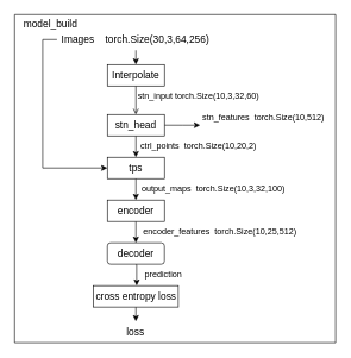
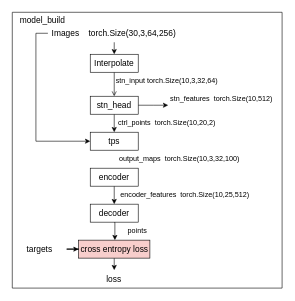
- <mxCell id="10" value="&lt;font style=&quot;font-size: 12px;&quot;&gt;&lt;font style=&quot;&quot;&gt;stn_input&amp;nbsp;&lt;/font&gt;torch.Size(10,3,32,60)&lt;/font&gt;" style="text;html=1;strokeColor=none;fillColor=none;align=center;verticalAlign=middle;whiteSpace=wrap;rounded=0;" vertex="1" parent="1"><mxGeometry x="190" y="120" width="176" height="30" as="geometry" /></mxCell>
+ <mxCell id="10" value="&lt;font style=&quot;font-size: 12px;&quot;&gt;&lt;font style=&quot;&quot;&gt;stn_input&amp;nbsp;&lt;/font&gt;torch.Size(10,3,32,64)&lt;/font&gt;" style="text;html=1;strokeColor=none;fillColor=none;align=center;verticalAlign=middle;whiteSpace=wrap;rounded=0;" vertex="1" parent="1"><mxGeometry x="190" y="120" width="176" height="30" as="geometry" /></mxCell>
- <mxCell id="11" style="edgeStyle=orthogonalEdgeStyle;rounded=0;orthogonalLoop=1;jettySize=auto;html=1;exitX=0.5;exitY=1;exitDx=0;exitDy=0;entryX=0.5;entryY=0;entryDx=0;entryDy=0;" edge="1" parent="1" source="12" target="15"><mxGeometry relative="1" as="geometry" /></mxCell>
- <mxCell id="18" value="&lt;font style=&quot;font-size: 14px;&quot;&gt;decoder&lt;/font&gt;" style="whiteSpace=wrap;html=1;rounded=1;" vertex="1" parent="1"><mxGeometry x="150" y="340" width="80" height="30" as="geometry" /></mxCell>
+ <mxCell id="18" value="&lt;font style=&quot;font-size: 14px;&quot;&gt;decoder&lt;/font&gt;" style="whiteSpace=wrap;html=1;rounded=0;" vertex="1" parent="1"><mxGeometry x="150" y="340" width="80" height="30" as="geometry" /></mxCell>
- <mxCell id="20" value="&lt;font style=&quot;font-size: 12px;&quot;&gt;prediction&amp;nbsp; &amp;nbsp;&amp;nbsp;&lt;/font&gt;" style="text;html=1;strokeColor=none;fillColor=none;align=center;verticalAlign=middle;whiteSpace=wrap;rounded=0;" vertex="1" parent="1"><mxGeometry x="190" y="370" width="91.25" height="30" as="geometry" /></mxCell>
+ <mxCell id="20" value="&lt;font style=&quot;font-size: 12px;&quot;&gt;points&amp;nbsp; &amp;nbsp;&amp;nbsp;&lt;/font&gt;" style="text;html=1;strokeColor=none;fillColor=none;align=center;verticalAlign=middle;whiteSpace=wrap;rounded=0;" vertex="1" parent="1"><mxGeometry x="190" y="370" width="91.25" height="30" as="geometry" /></mxCell>
+ <mxCell id="24" value="&lt;font style=&quot;font-size: 14px;&quot;&gt;targets&lt;/font&gt;" style="text;html=1;strokeColor=none;fillColor=none;align=center;verticalAlign=middle;whiteSpace=wrap;rounded=0;" vertex="1" parent="1"><mxGeometry x="20" y="400" width="91.25" height="30" as="geometry" /></mxCell>
+ <mxCell id="23" value="" style="edgeStyle=orthogonalEdgeStyle;rounded=0;orthogonalLoop=1;jettySize=auto;html=1;" edge="1" parent="1" source="24" target="22"><mxGeometry relative="1" as="geometry" /></mxCell>
- <mxCell id="22" value="&lt;font style=&quot;font-size: 14px;&quot;&gt;cross entropy loss&lt;/font&gt;" style="whiteSpace=wrap;html=1;rounded=0;" vertex="1" parent="1"><mxGeometry x="130.5" y="400" width="119" height="30" as="geometry" /></mxCell>
+ <mxCell id="22" value="&lt;font style=&quot;font-size: 14px;&quot;&gt;cross entropy loss&lt;/font&gt;" style="whiteSpace=wrap;html=1;rounded=0;fillColor=#f8cecc;" vertex="1" parent="1"><mxGeometry x="130.5" y="400" width="119" height="30" as="geometry" /></mxCell>
